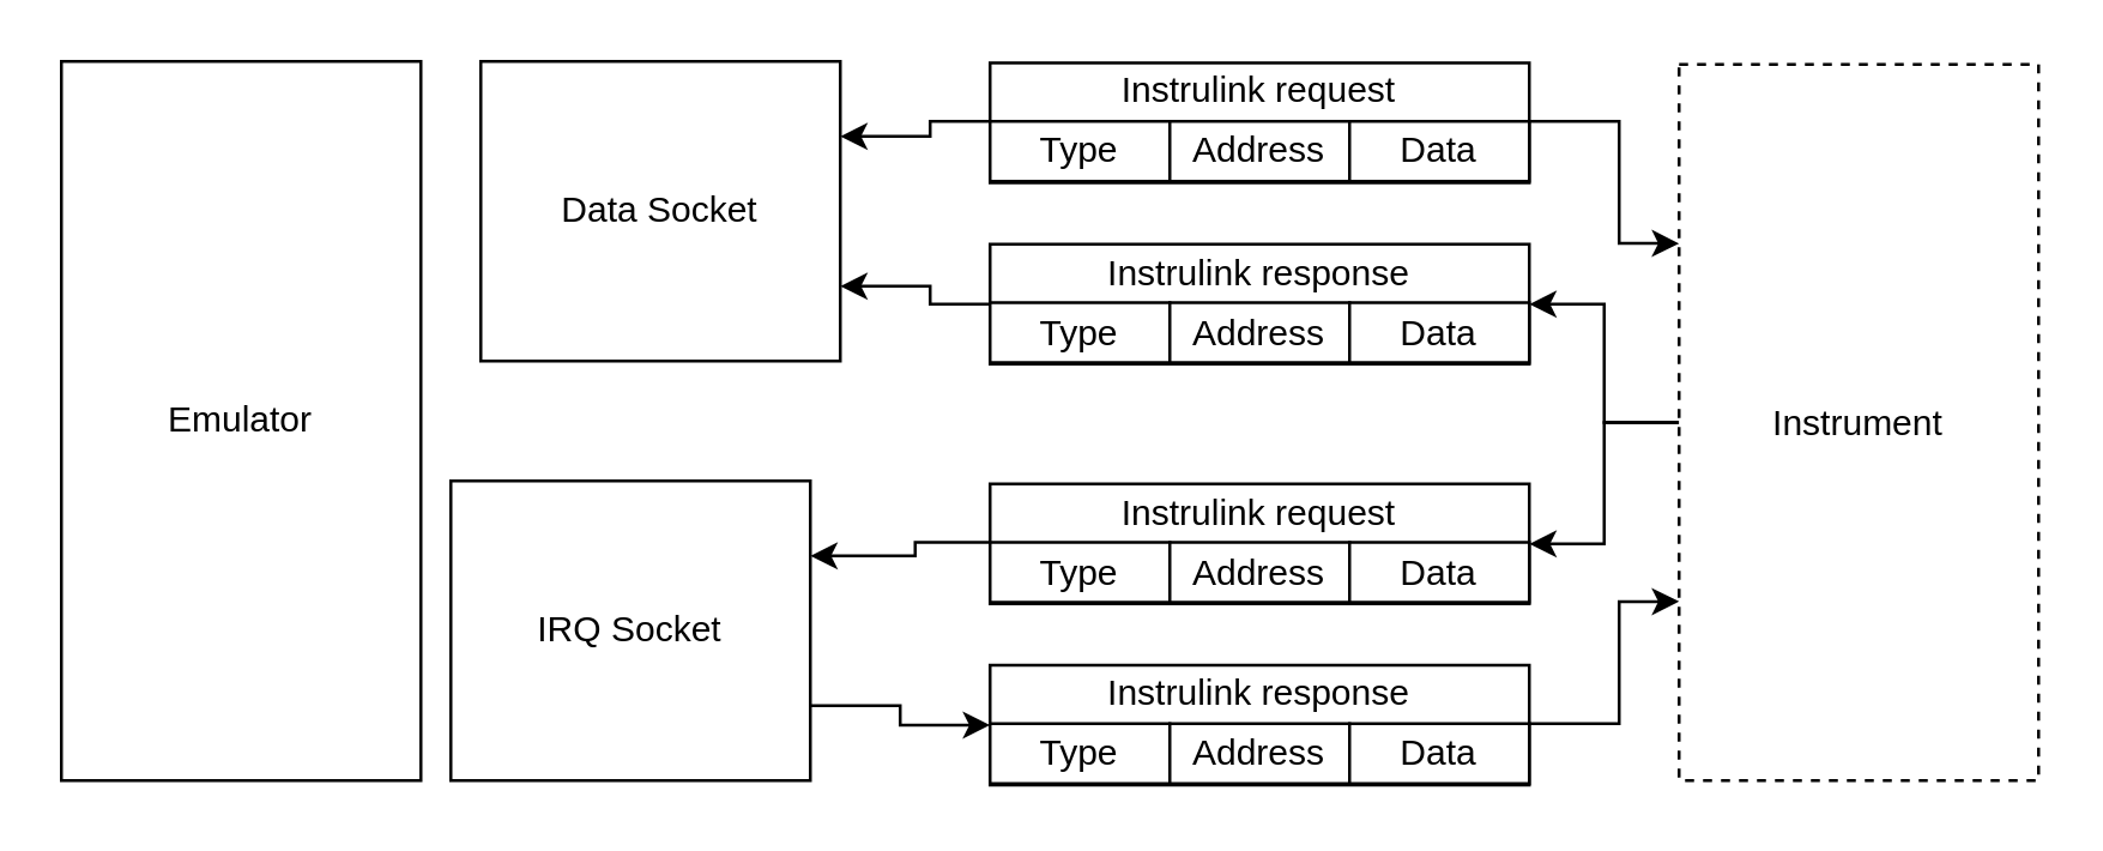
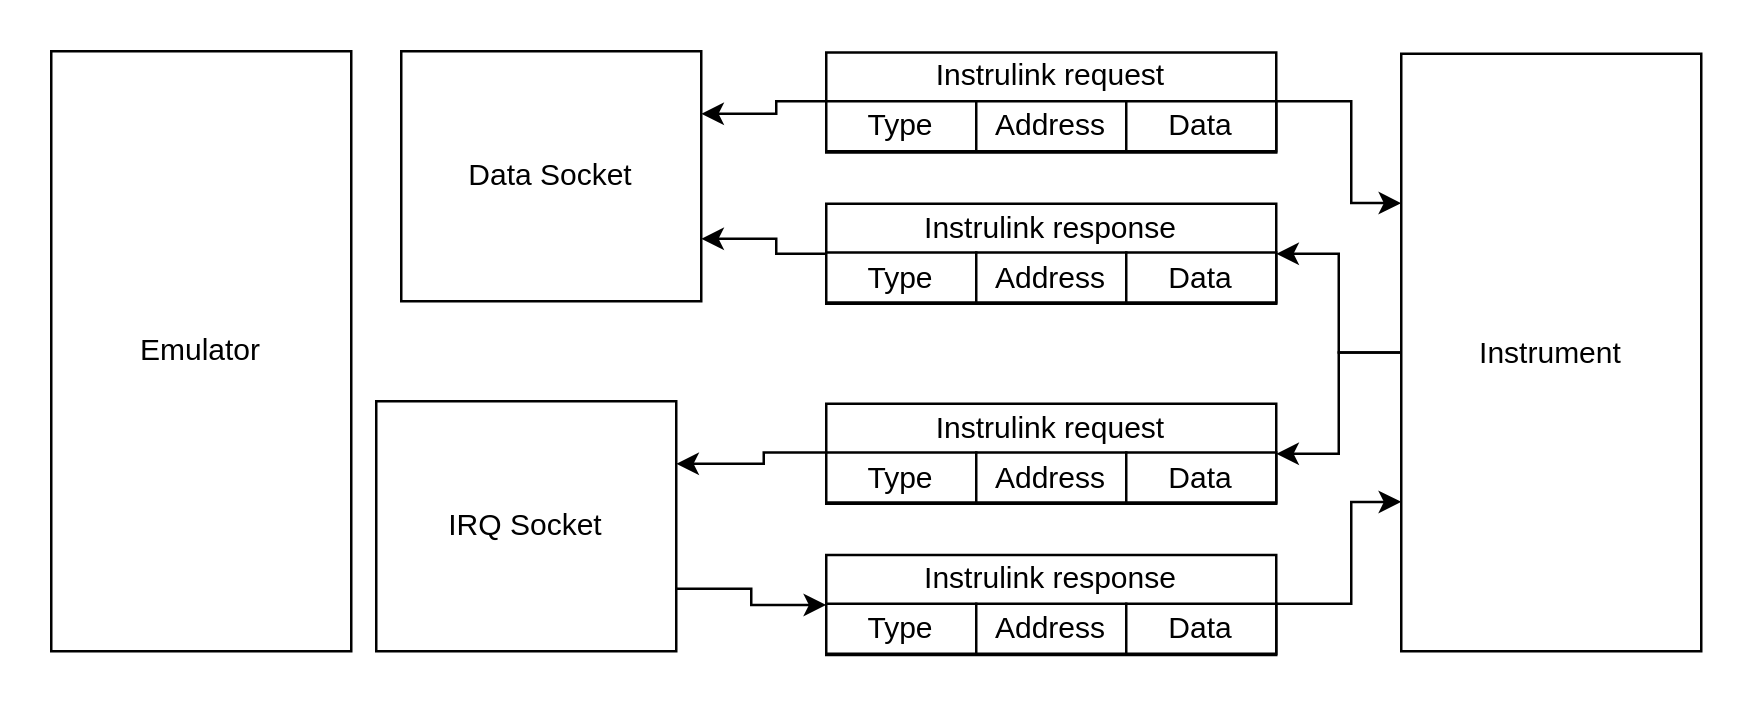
- <mxCell id="36" value="Instrument" style="rounded=0;whiteSpace=wrap;html=1;dashed=1;" vertex="1" parent="1"><mxGeometry x="560" y="21" width="120" height="239" as="geometry" /></mxCell>
+ <mxCell id="36" value="Instrument" style="rounded=0;whiteSpace=wrap;html=1;" vertex="1" parent="1"><mxGeometry x="560" y="21" width="120" height="239" as="geometry" /></mxCell>
